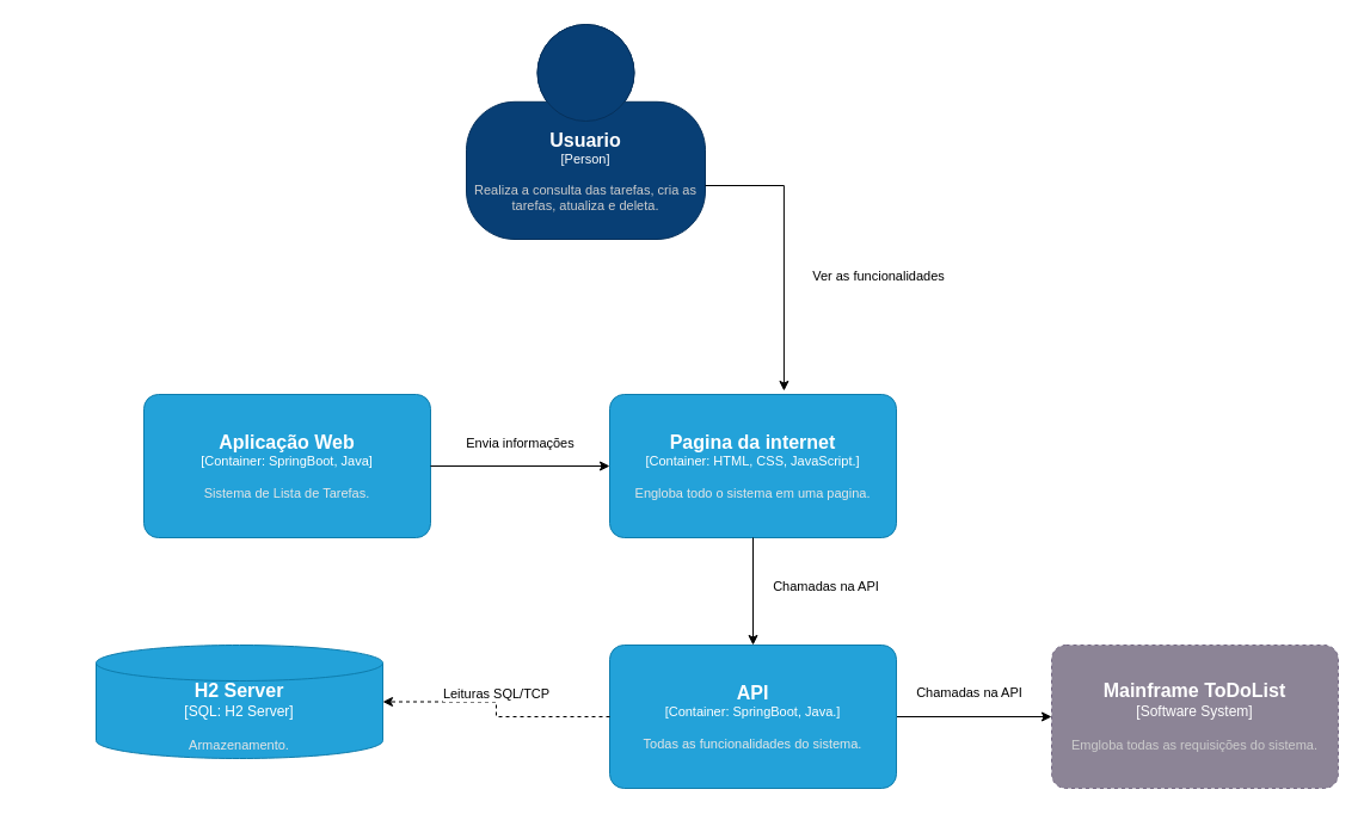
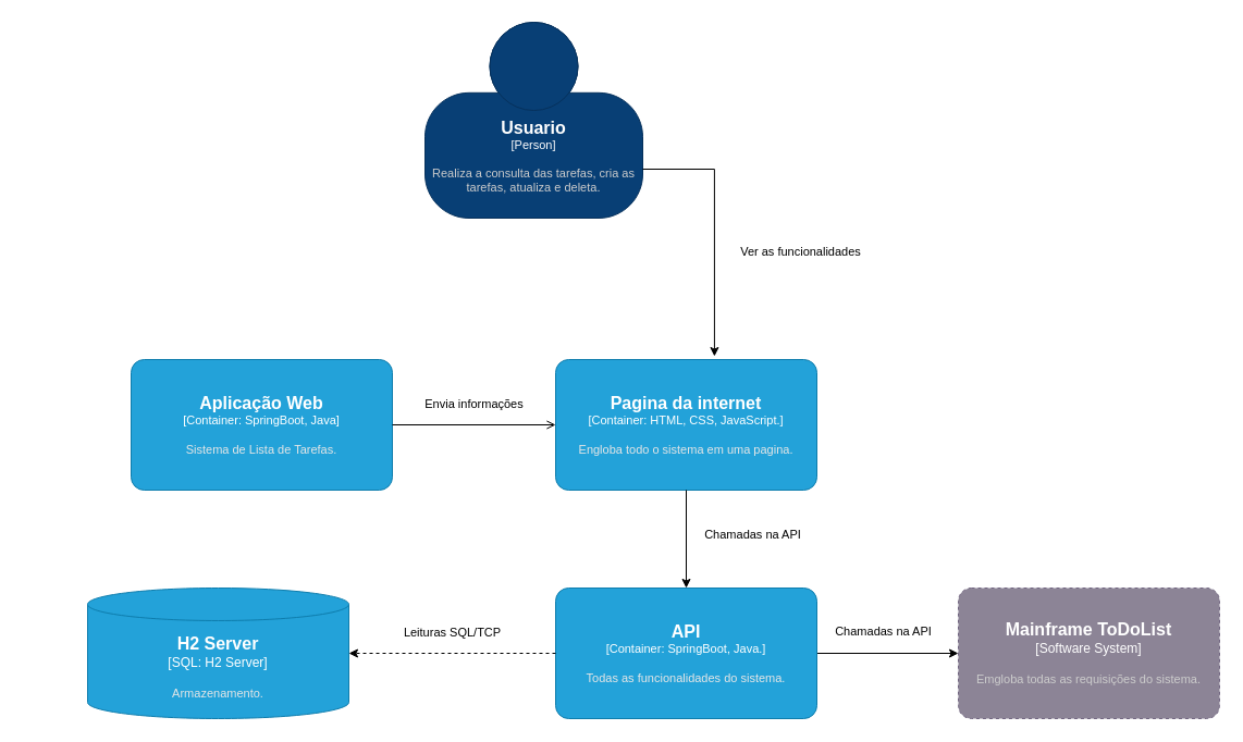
- <mxCell id="5" style="edgeStyle=orthogonalEdgeStyle;rounded=0;orthogonalLoop=1;jettySize=auto;html=1;exitX=1;exitY=0.5;exitDx=0;exitDy=0;exitPerimeter=0;entryX=0;entryY=0.5;entryDx=0;entryDy=0;entryPerimeter=0;" edge="1" parent="1" source="3" target="4"><mxGeometry relative="1" as="geometry" /></mxCell>
+ <mxCell id="5" style="edgeStyle=orthogonalEdgeStyle;rounded=0;orthogonalLoop=1;jettySize=auto;html=1;exitX=1;exitY=0.5;exitDx=0;exitDy=0;exitPerimeter=0;entryX=0;entryY=0.5;entryDx=0;entryDy=0;entryPerimeter=0;endArrow=open;" edge="1" parent="1" source="3" target="4"><mxGeometry relative="1" as="geometry" /></mxCell>
- <mxCell id="11" value="&lt;font style=&quot;font-size: 16px&quot;&gt;&lt;b&gt;H2 Server&lt;/b&gt;&lt;/font&gt;&lt;div&gt;[SQL:&amp;nbsp;H2 Server]&lt;/div&gt;&lt;br&gt;&lt;div&gt;&lt;font style=&quot;font-size: 11px&quot;&gt;&lt;font color=&quot;#E6E6E6&quot;&gt;Armazenamento.&lt;/font&gt;&lt;/div&gt;" style="shape=cylinder3;size=15;whiteSpace=wrap;html=1;boundedLbl=1;rounded=0;labelBackgroundColor=none;fillColor=#23A2D9;fontSize=12;fontColor=#ffffff;align=center;strokeColor=#0E7DAD;metaEdit=1;points=[[0.5,0,0],[1,0.25,0],[1,0.5,0],[1,0.75,0],[0.5,1,0],[0,0.75,0],[0,0.5,0],[0,0.25,0]];resizable=0;" vertex="1" parent="1"><mxGeometry x="80" y="540" width="240" height="95" as="geometry" /></mxCell>
+ <mxCell id="11" value="&lt;font style=&quot;font-size: 16px&quot;&gt;&lt;b&gt;H2 Server&lt;/b&gt;&lt;/font&gt;&lt;div&gt;[SQL:&amp;nbsp;H2 Server]&lt;/div&gt;&lt;br&gt;&lt;div&gt;&lt;font style=&quot;font-size: 11px&quot;&gt;&lt;font color=&quot;#E6E6E6&quot;&gt;Armazenamento.&lt;/font&gt;&lt;/div&gt;" style="shape=cylinder3;size=15;whiteSpace=wrap;html=1;boundedLbl=1;rounded=0;labelBackgroundColor=none;fillColor=#23A2D9;fontSize=12;fontColor=#ffffff;align=center;strokeColor=#0E7DAD;metaEdit=1;points=[[0.5,0,0],[1,0.25,0],[1,0.5,0],[1,0.75,0],[0.5,1,0],[0,0.75,0],[0,0.5,0],[0,0.25,0]];resizable=0;" vertex="1" parent="1"><mxGeometry x="80" y="540" width="240" height="120" as="geometry" /></mxCell>
